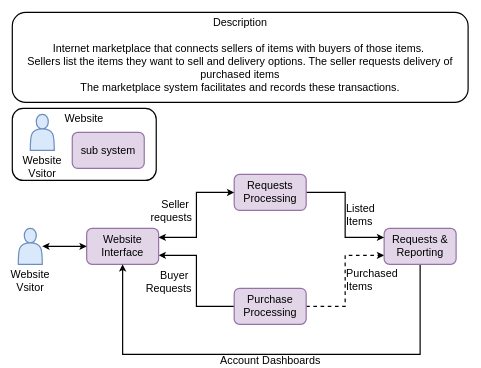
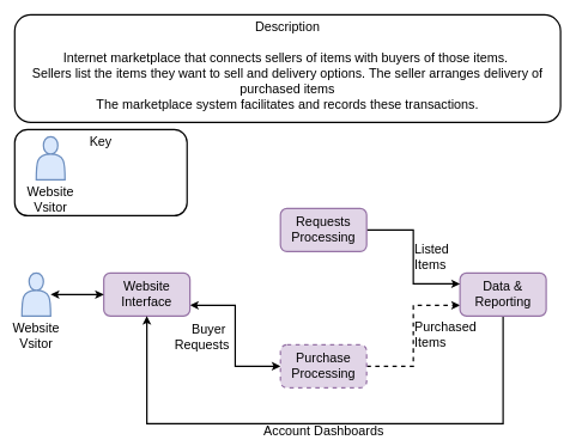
- <mxCell id="17" value="Description&lt;div&gt;&lt;br&gt;&lt;div&gt;&lt;div&gt;Internet marketplace that connects sellers of items with buyers of those items.&amp;nbsp;&lt;/div&gt;&lt;div&gt;Sellers list the items they want to sell and delivery options. The seller requests delivery of purchased items&lt;/div&gt;&lt;div&gt;&amp;nbsp;The marketplace system facilitates and records these transactions.&amp;nbsp;&lt;/div&gt;&lt;/div&gt;&lt;/div&gt;&lt;div&gt;&lt;br&gt;&lt;/div&gt;" style="rounded=1;whiteSpace=wrap;html=1;labelPosition=center;verticalLabelPosition=middle;align=center;verticalAlign=top;fontSize=18;labelBackgroundColor=none;strokeWidth=2;" vertex="1" parent="1"><mxGeometry x="20" y="20" width="760" height="150" as="geometry" /></mxCell>
+ <mxCell id="17" value="Description&lt;div&gt;&lt;br&gt;&lt;div&gt;&lt;div&gt;Internet marketplace that connects sellers of items with buyers of those items.&amp;nbsp;&lt;/div&gt;&lt;div&gt;Sellers list the items they want to sell and delivery options. The seller arranges delivery of purchased items&lt;/div&gt;&lt;div&gt;&amp;nbsp;The marketplace system facilitates and records these transactions.&amp;nbsp;&lt;/div&gt;&lt;/div&gt;&lt;/div&gt;&lt;div&gt;&lt;br&gt;&lt;/div&gt;" style="rounded=1;whiteSpace=wrap;html=1;labelPosition=center;verticalLabelPosition=middle;align=center;verticalAlign=top;fontSize=18;labelBackgroundColor=none;strokeWidth=2;" vertex="1" parent="1"><mxGeometry x="20" y="20" width="760" height="150" as="geometry" /></mxCell>
- <mxCell id="8" value="Website" style="rounded=1;whiteSpace=wrap;html=1;labelPosition=center;verticalLabelPosition=middle;align=center;verticalAlign=top;fontSize=18;labelBackgroundColor=none;strokeWidth=2;" vertex="1" parent="1"><mxGeometry x="20" y="180" width="240" height="120" as="geometry" /></mxCell>
+ <mxCell id="8" value="Key" style="rounded=1;whiteSpace=wrap;html=1;labelPosition=center;verticalLabelPosition=middle;align=center;verticalAlign=top;fontSize=18;labelBackgroundColor=none;strokeWidth=2;" vertex="1" parent="1"><mxGeometry x="20" y="180" width="240" height="120" as="geometry" /></mxCell>
- <mxCell id="10" value="sub system" style="rounded=1;whiteSpace=wrap;html=1;fillColor=#e1d5e7;strokeColor=#9673a6;fontSize=18;strokeWidth=2;labelBackgroundColor=none;" vertex="1" parent="1"><mxGeometry x="120" y="220" width="120" height="60" as="geometry" /></mxCell>
- <mxCell id="13" value="&lt;div style=&quot;font-size: 18px;&quot;&gt;&lt;br style=&quot;font-size: 18px;&quot;&gt;&lt;/div&gt;&lt;div style=&quot;font-size: 18px;&quot;&gt;&lt;br style=&quot;font-size: 18px;&quot;&gt;&lt;/div&gt;" style="edgeStyle=orthogonalEdgeStyle;rounded=0;orthogonalLoop=1;jettySize=auto;html=1;entryX=0;entryY=0.5;entryDx=0;entryDy=0;startArrow=classic;startFill=1;fontSize=18;strokeWidth=2;labelBackgroundColor=none;exitX=1;exitY=0.25;exitDx=0;exitDy=0;" edge="1" parent="1" source="3" target="12"><mxGeometry relative="1" as="geometry"><mxPoint x="274" y="420" as="sourcePoint" /><mxPoint x="400" y="520" as="targetPoint" /></mxGeometry></mxCell>
- <mxCell id="14" value="Seller&amp;nbsp;&lt;div style=&quot;font-size: 18px;&quot;&gt;requests&lt;/div&gt;" style="edgeLabel;html=1;align=right;verticalAlign=middle;resizable=0;points=[];labelBackgroundColor=none;fontSize=18;" connectable="0" vertex="1" parent="13"><mxGeometry x="0.127" y="3" relative="1" as="geometry"><mxPoint x="-4" y="5" as="offset" /></mxGeometry></mxCell>
- <mxCell id="7" value="&lt;div style=&quot;font-size: 18px;&quot;&gt;Requests &amp;amp;&lt;/div&gt;Reporting" style="rounded=1;whiteSpace=wrap;html=1;fillColor=#e1d5e7;strokeColor=#9673a6;fontSize=18;strokeWidth=2;labelBackgroundColor=none;" vertex="1" parent="1"><mxGeometry x="640" y="380" width="120" height="60" as="geometry" /></mxCell>
+ <mxCell id="7" value="&lt;div style=&quot;font-size: 18px;&quot;&gt;Data &amp;amp;&lt;/div&gt;Reporting" style="rounded=1;whiteSpace=wrap;html=1;fillColor=#e1d5e7;strokeColor=#9673a6;fontSize=18;strokeWidth=2;labelBackgroundColor=none;" vertex="1" parent="1"><mxGeometry x="640" y="380" width="120" height="60" as="geometry" /></mxCell>
- <mxCell id="2" value="Buyer&amp;nbsp;&lt;div style=&quot;font-size: 18px;&quot;&gt;Requests&lt;/div&gt;" style="edgeStyle=orthogonalEdgeStyle;rounded=0;orthogonalLoop=1;jettySize=auto;html=1;entryX=0;entryY=0.5;entryDx=0;entryDy=0;startArrow=classic;startFill=1;fontSize=18;strokeWidth=2;labelBackgroundColor=none;align=right;exitX=1;exitY=0.75;exitDx=0;exitDy=0;endArrow=none;" edge="1" parent="1" source="3" target="5"><mxGeometry x="0.024" y="-7" relative="1" as="geometry"><mxPoint as="offset" /></mxGeometry></mxCell>
+ <mxCell id="2" value="Buyer&amp;nbsp;&lt;div style=&quot;font-size: 18px;&quot;&gt;Requests&lt;/div&gt;" style="edgeStyle=orthogonalEdgeStyle;rounded=0;orthogonalLoop=1;jettySize=auto;html=1;entryX=0;entryY=0.5;entryDx=0;entryDy=0;startArrow=classic;startFill=1;fontSize=18;strokeWidth=2;labelBackgroundColor=none;align=right;exitX=1;exitY=0.75;exitDx=0;exitDy=0;" edge="1" parent="1" source="3" target="5"><mxGeometry x="0.024" y="-7" relative="1" as="geometry"><mxPoint as="offset" /></mxGeometry></mxCell>
- <mxCell id="5" value="Purchase&lt;div style=&quot;font-size: 18px;&quot;&gt;Processing&lt;/div&gt;" style="rounded=1;whiteSpace=wrap;html=1;fillColor=#e1d5e7;strokeColor=#9673a6;fontSize=18;strokeWidth=2;labelBackgroundColor=none;" vertex="1" parent="1"><mxGeometry x="390" y="480" width="120" height="60" as="geometry" /></mxCell>
+ <mxCell id="5" value="Purchase&lt;div style=&quot;font-size: 18px;&quot;&gt;Processing&lt;/div&gt;" style="rounded=1;whiteSpace=wrap;html=1;fillColor=#e1d5e7;strokeColor=#9673a6;fontSize=18;strokeWidth=2;labelBackgroundColor=none;dashed=1;" vertex="1" parent="1"><mxGeometry x="390" y="480" width="120" height="60" as="geometry" /></mxCell>
